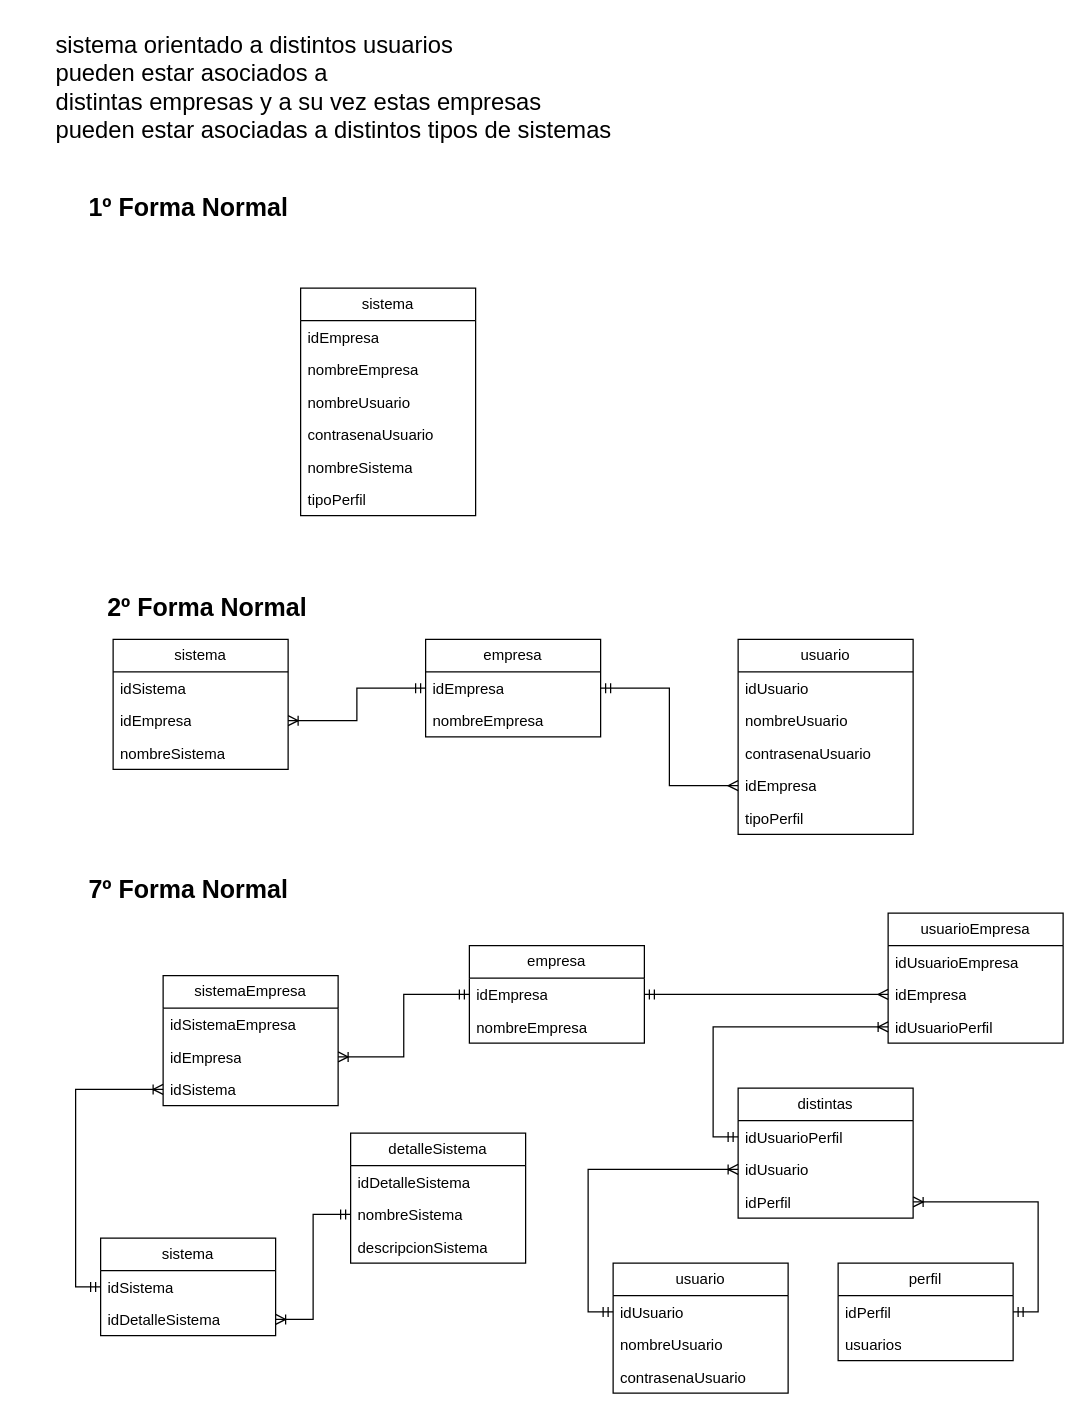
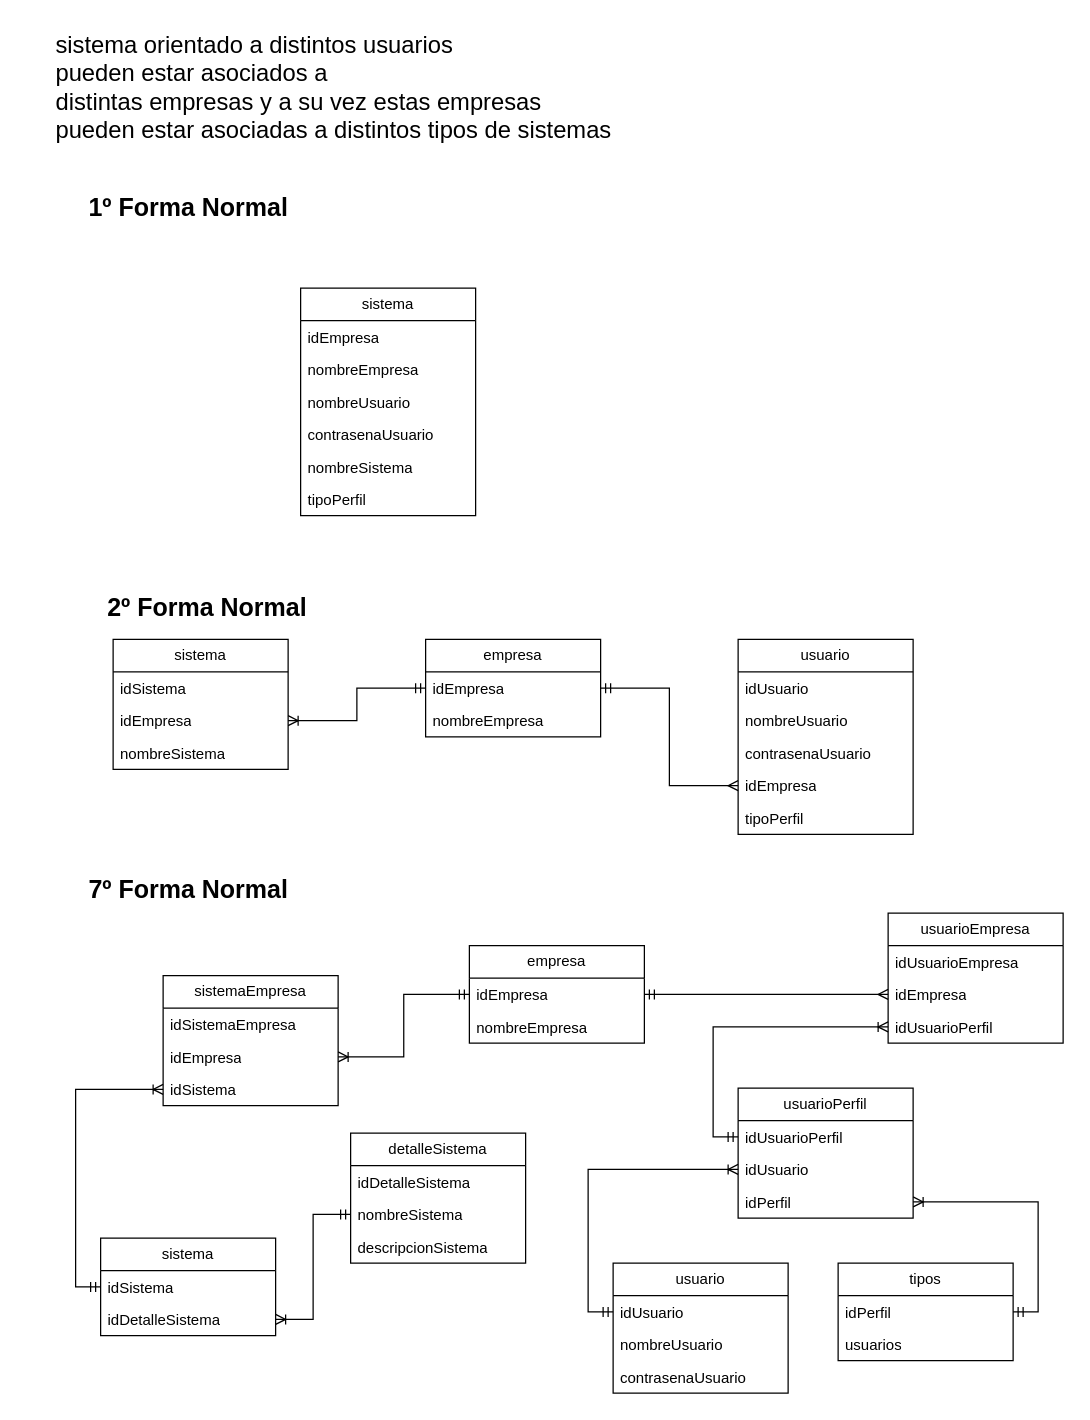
- <mxCell id="50" value="distintas" style="swimlane;fontStyle=0;childLayout=stackLayout;horizontal=1;startSize=26;fillColor=none;horizontalStack=0;resizeParent=1;resizeParentMax=0;resizeLast=0;collapsible=1;marginBottom=0;whiteSpace=wrap;html=1;" parent="1" vertex="1"><mxGeometry x="590" y="870" width="140" height="104" as="geometry" /></mxCell>
+ <mxCell id="50" value="usuarioPerfil" style="swimlane;fontStyle=0;childLayout=stackLayout;horizontal=1;startSize=26;fillColor=none;horizontalStack=0;resizeParent=1;resizeParentMax=0;resizeLast=0;collapsible=1;marginBottom=0;whiteSpace=wrap;html=1;" parent="1" vertex="1"><mxGeometry x="590" y="870" width="140" height="104" as="geometry" /></mxCell>
- <mxCell id="32" value="perfil" style="swimlane;fontStyle=0;childLayout=stackLayout;horizontal=1;startSize=26;fillColor=none;horizontalStack=0;resizeParent=1;resizeParentMax=0;resizeLast=0;collapsible=1;marginBottom=0;whiteSpace=wrap;html=1;" parent="1" vertex="1"><mxGeometry x="670" y="1010" width="140" height="78" as="geometry" /></mxCell>
+ <mxCell id="32" value="tipos" style="swimlane;fontStyle=0;childLayout=stackLayout;horizontal=1;startSize=26;fillColor=none;horizontalStack=0;resizeParent=1;resizeParentMax=0;resizeLast=0;collapsible=1;marginBottom=0;whiteSpace=wrap;html=1;" parent="1" vertex="1"><mxGeometry x="670" y="1010" width="140" height="78" as="geometry" /></mxCell>
